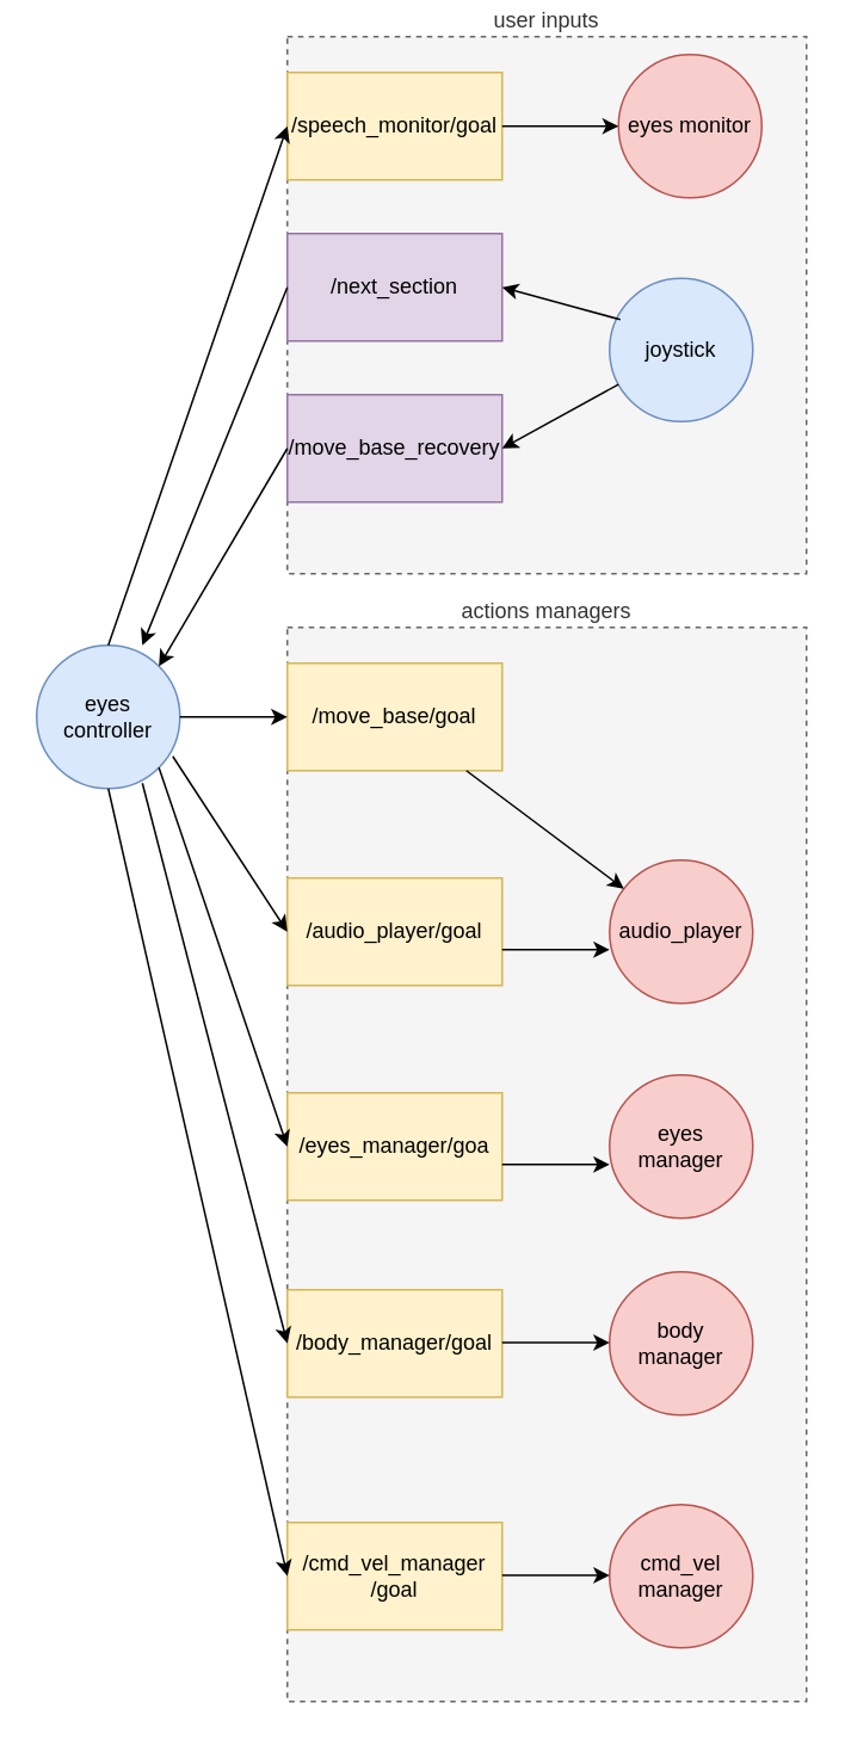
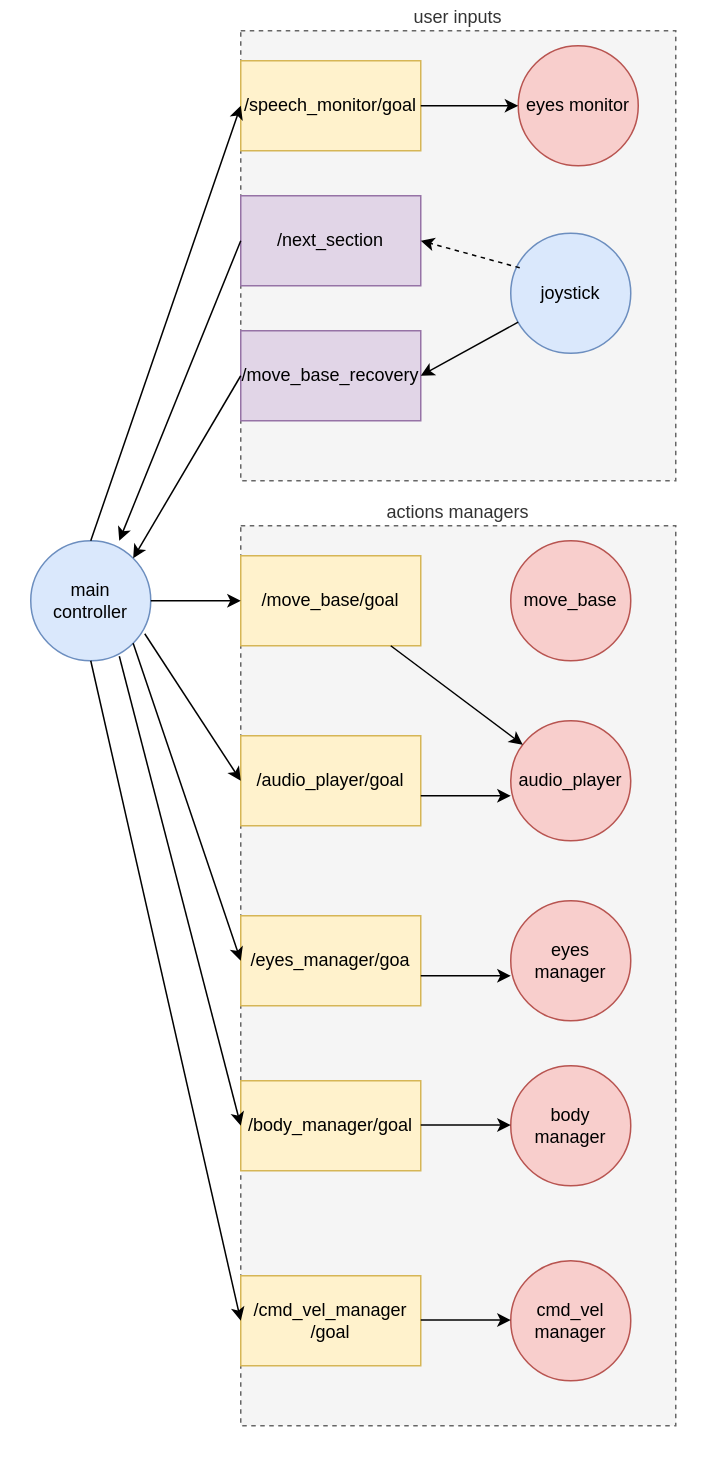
- <mxCell id="30" value="" style="endArrow=classic;html=1;entryX=1;entryY=0.5;entryDx=0;entryDy=0;exitX=0.075;exitY=0.288;exitDx=0;exitDy=0;exitPerimeter=0;" edge="1" parent="1" source="26" target="28"><mxGeometry width="50" height="50" relative="1" as="geometry"><mxPoint x="470" y="290" as="sourcePoint" /><mxPoint x="520" y="240" as="targetPoint" /></mxGeometry></mxCell>
+ <mxCell id="30" value="" style="endArrow=classic;html=1;entryX=1;entryY=0.5;entryDx=0;entryDy=0;exitX=0.075;exitY=0.288;exitDx=0;exitDy=0;exitPerimeter=0;dashed=1;" edge="1" parent="1" source="26" target="28"><mxGeometry width="50" height="50" relative="1" as="geometry"><mxPoint x="470" y="290" as="sourcePoint" /><mxPoint x="520" y="240" as="targetPoint" /></mxGeometry></mxCell>
- <mxCell id="4" value="eyes controller" style="ellipse;whiteSpace=wrap;html=1;aspect=fixed;fillColor=#dae8fc;strokeColor=#6c8ebf;" vertex="1" parent="1"><mxGeometry x="20" y="360" width="80" height="80" as="geometry" /></mxCell>
+ <mxCell id="4" value="main controller" style="ellipse;whiteSpace=wrap;html=1;aspect=fixed;fillColor=#dae8fc;strokeColor=#6c8ebf;" vertex="1" parent="1"><mxGeometry x="20" y="360" width="80" height="80" as="geometry" /></mxCell>
+ <mxCell id="5" value="move_base" style="ellipse;whiteSpace=wrap;html=1;aspect=fixed;fillColor=#f8cecc;strokeColor=#b85450;" vertex="1" parent="1"><mxGeometry x="340" y="360" width="80" height="80" as="geometry" /></mxCell>
